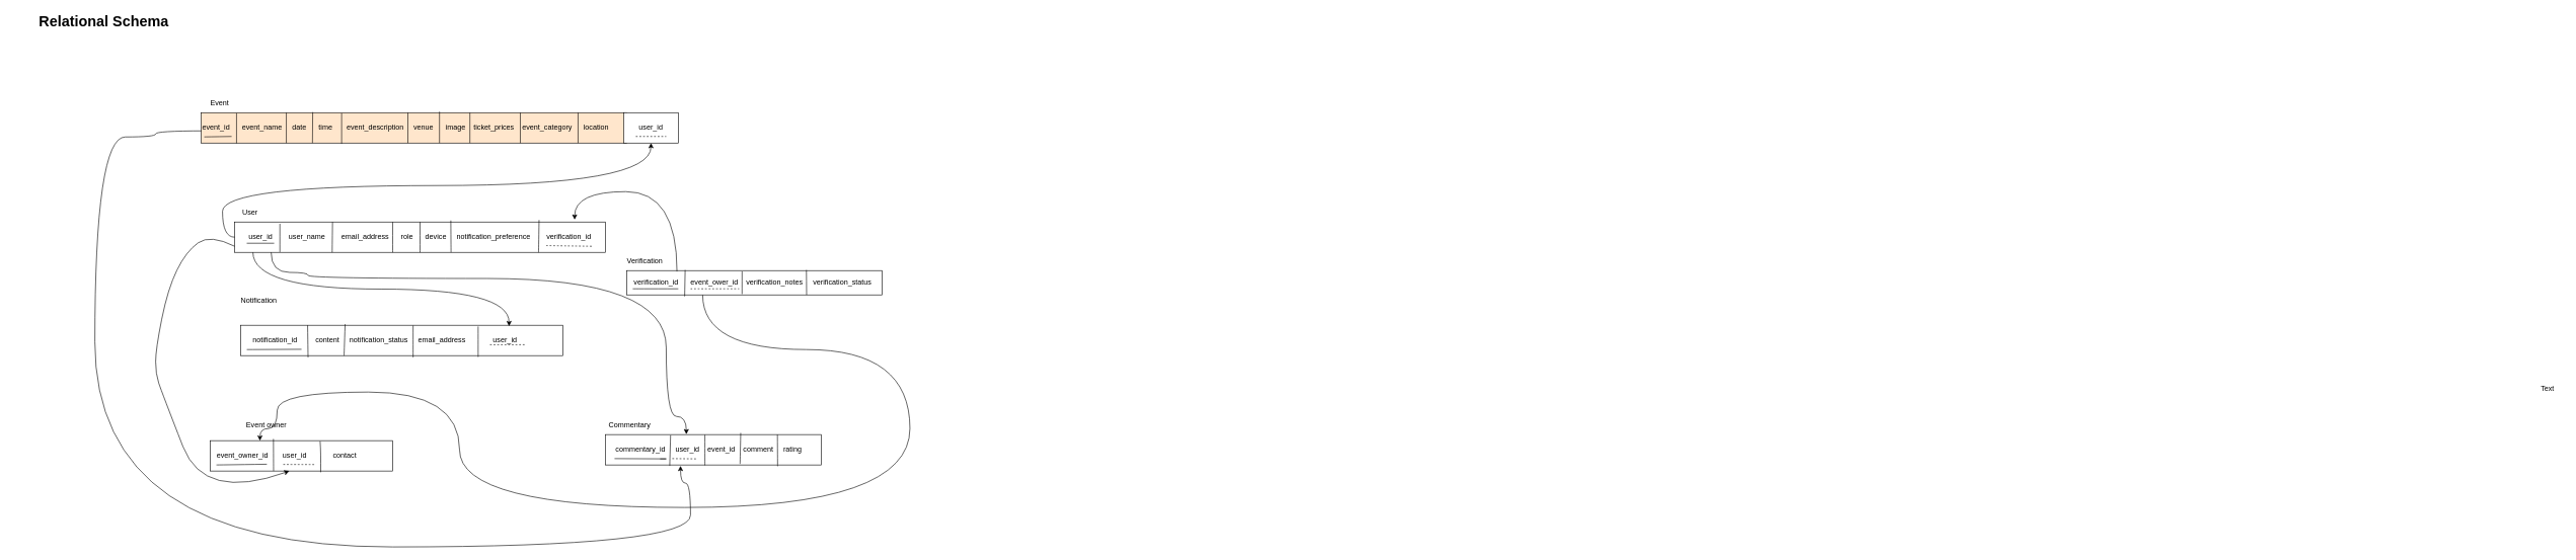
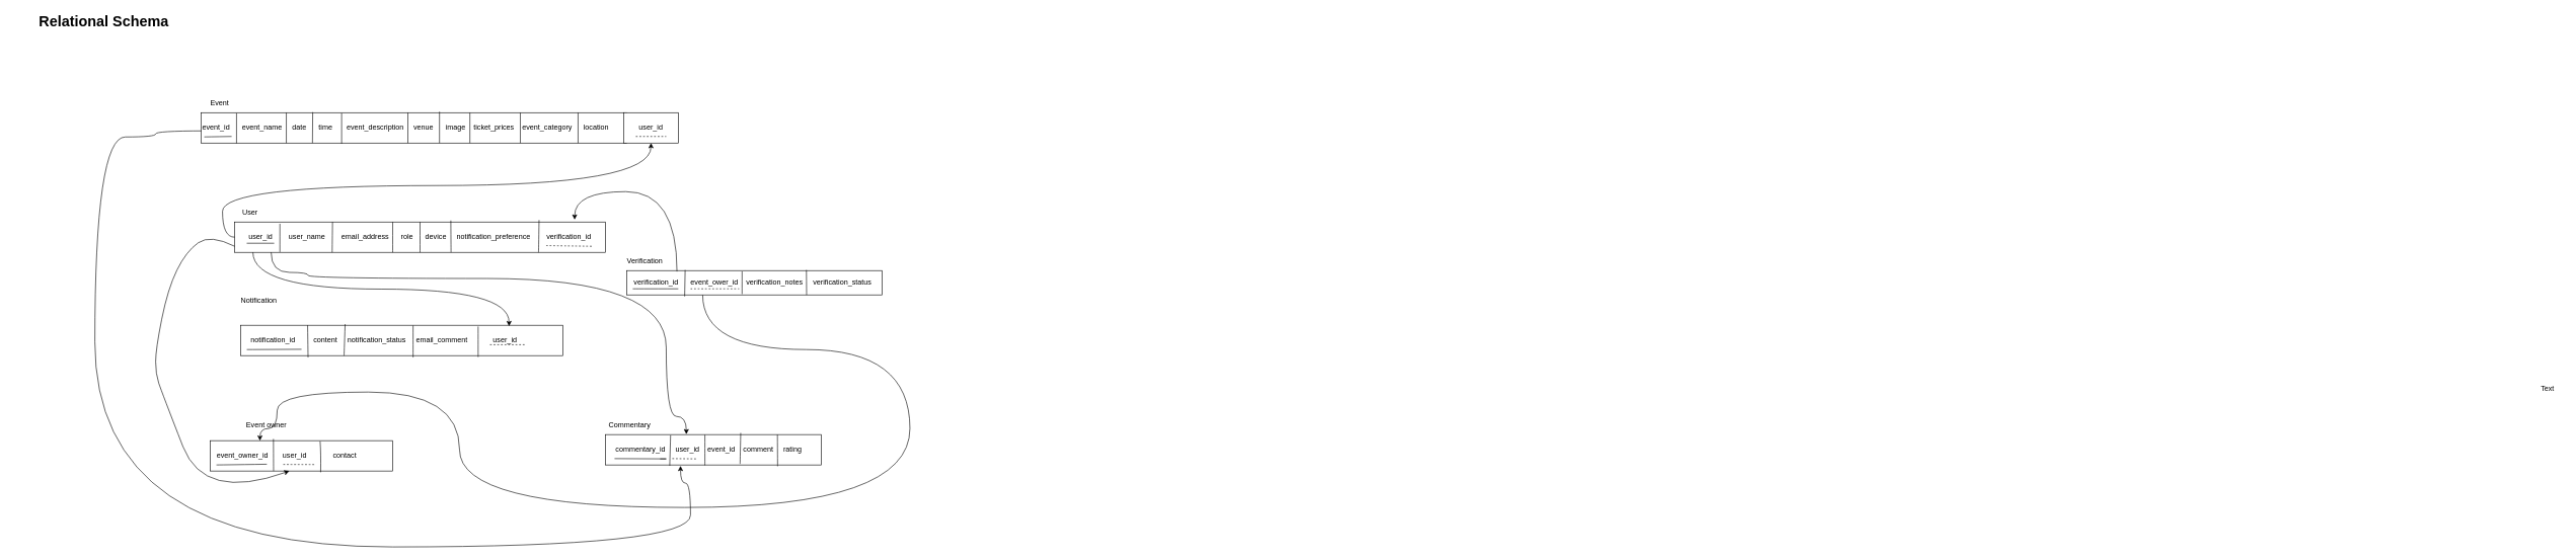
- <mxCell id="4" value="event_id&amp;nbsp; &amp;nbsp; &amp;nbsp; event_name&amp;nbsp; &amp;nbsp; &amp;nbsp;date&amp;nbsp; &amp;nbsp; &amp;nbsp; time&amp;nbsp; &amp;nbsp; &amp;nbsp; &amp;nbsp;event_description" style="rounded=0;whiteSpace=wrap;html=1;align=left;fillColor=#ffe6cc;" parent="1" vertex="1"><mxGeometry x="330" y="185" width="700" height="50" as="geometry" /></mxCell>
+ <mxCell id="4" value="event_id&amp;nbsp; &amp;nbsp; &amp;nbsp; event_name&amp;nbsp; &amp;nbsp; &amp;nbsp;date&amp;nbsp; &amp;nbsp; &amp;nbsp; time&amp;nbsp; &amp;nbsp; &amp;nbsp; &amp;nbsp;event_description" style="rounded=0;whiteSpace=wrap;html=1;align=left;" parent="1" vertex="1"><mxGeometry x="330" y="185" width="700" height="50" as="geometry" /></mxCell>
- <mxCell id="23" value="notification_id&amp;nbsp; &amp;nbsp; &amp;nbsp; &amp;nbsp; &amp;nbsp;content&amp;nbsp; &amp;nbsp; &amp;nbsp;notification_status&amp;nbsp; &amp;nbsp; &amp;nbsp;email_address" style="text;html=1;strokeColor=none;fillColor=none;align=center;verticalAlign=middle;whiteSpace=wrap;rounded=0;" parent="1" vertex="1"><mxGeometry x="395" y="545" width="390" height="30" as="geometry" /></mxCell>
+ <mxCell id="23" value="notification_id&amp;nbsp; &amp;nbsp; &amp;nbsp; &amp;nbsp; &amp;nbsp;content&amp;nbsp; &amp;nbsp; &amp;nbsp;notification_status&amp;nbsp; &amp;nbsp; &amp;nbsp;email_comment" style="text;html=1;strokeColor=none;fillColor=none;align=center;verticalAlign=middle;whiteSpace=wrap;rounded=0;" parent="1" vertex="1"><mxGeometry x="395" y="545" width="390" height="30" as="geometry" /></mxCell>
